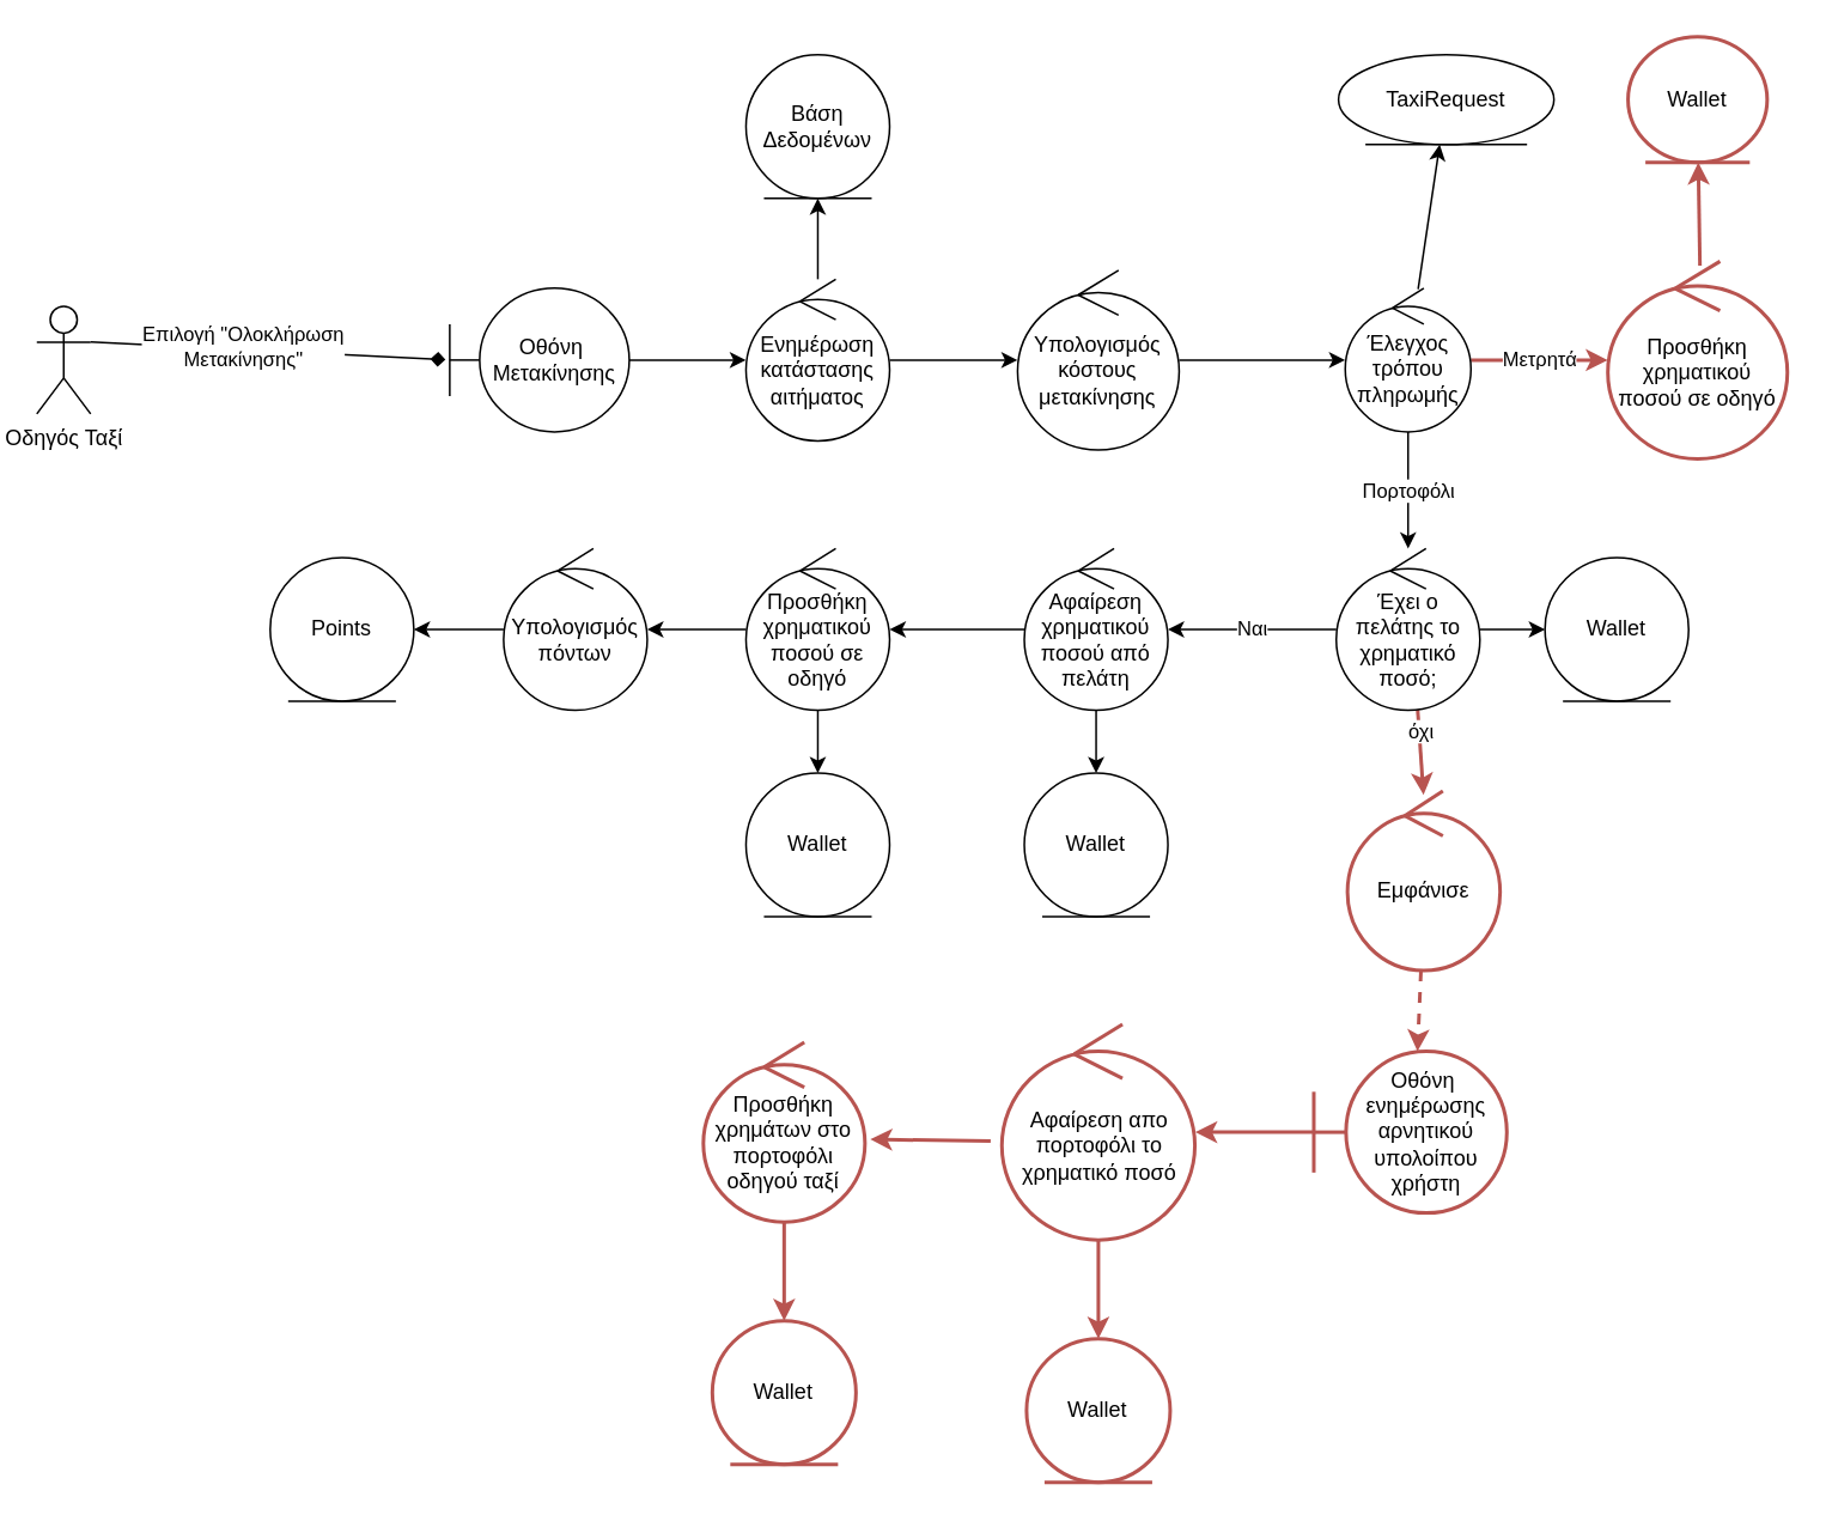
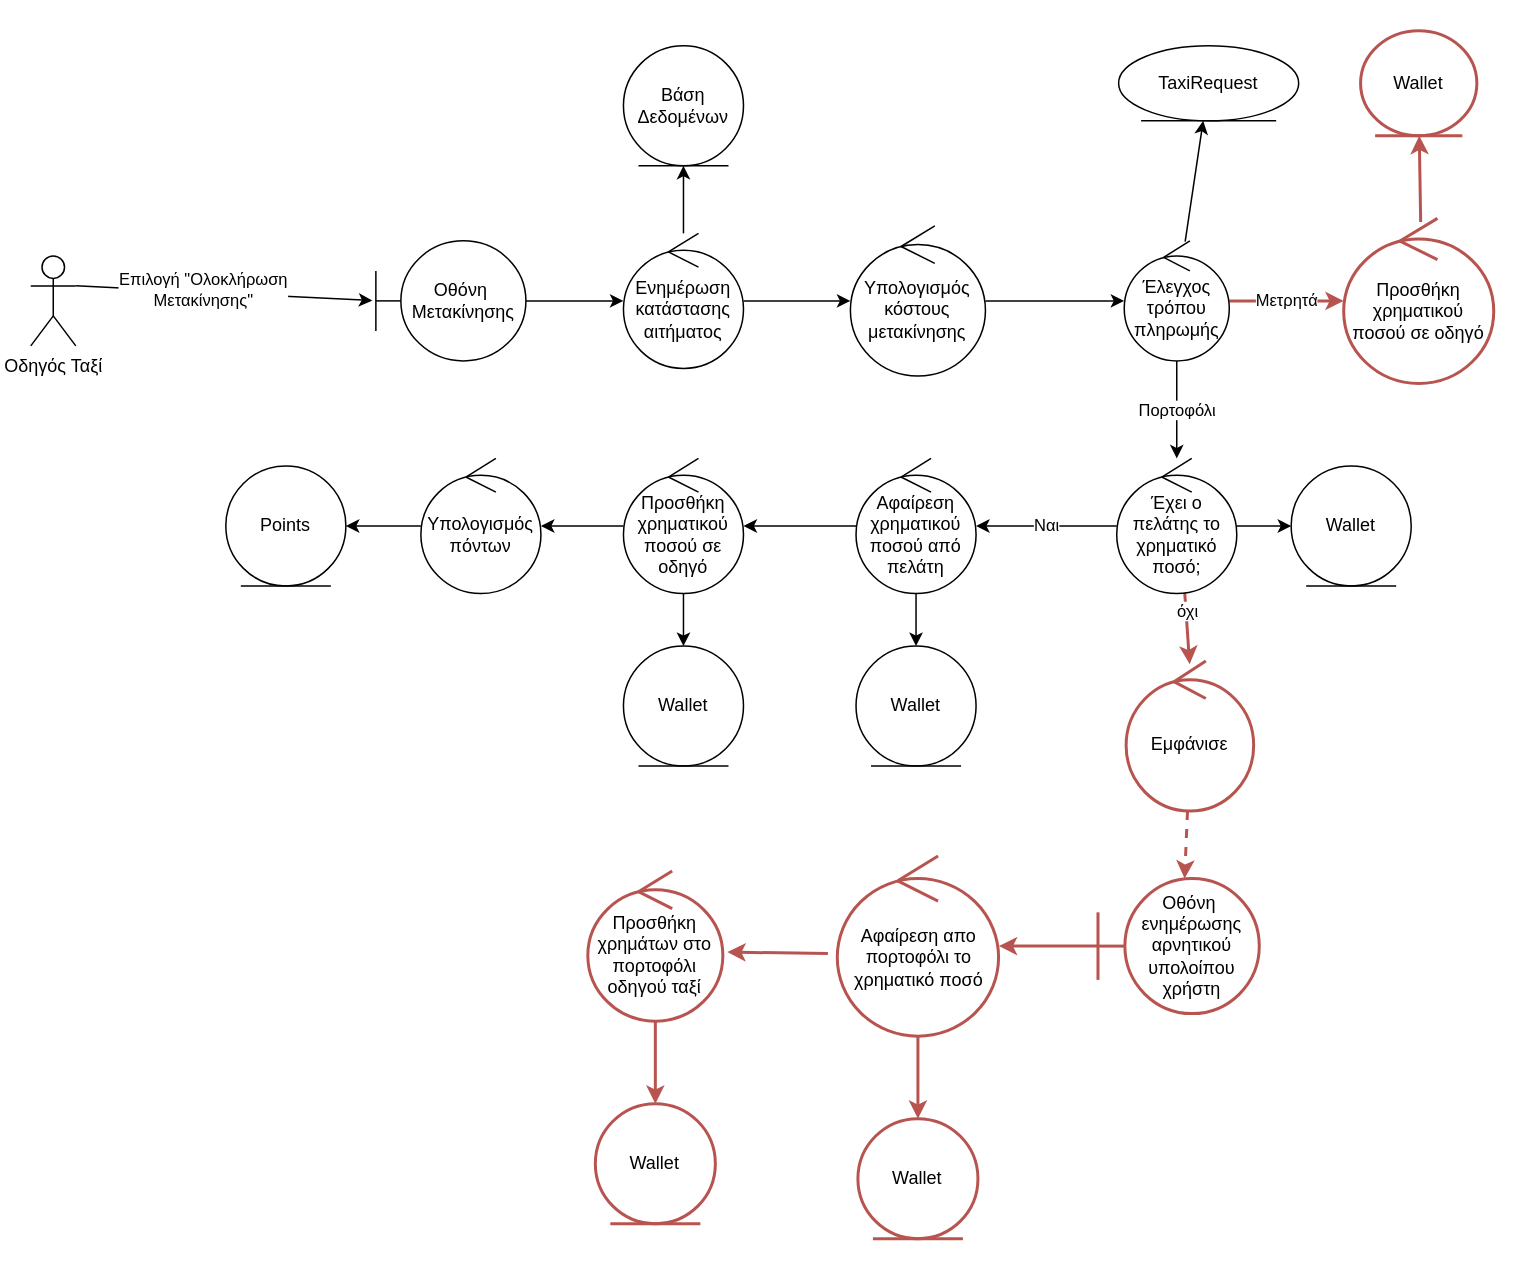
- <mxCell id="2" style="edgeStyle=none;html=1;exitX=1;exitY=0.333;exitDx=0;exitDy=0;exitPerimeter=0;entryX=-0.024;entryY=0.497;entryDx=0;entryDy=0;entryPerimeter=0;strokeWidth=1;endArrow=diamond;" parent="1" source="4" target="6" edge="1"><mxGeometry relative="1" as="geometry" /></mxCell>
+ <mxCell id="2" style="edgeStyle=none;html=1;exitX=1;exitY=0.333;exitDx=0;exitDy=0;exitPerimeter=0;entryX=-0.024;entryY=0.497;entryDx=0;entryDy=0;entryPerimeter=0;strokeWidth=1;" parent="1" source="4" target="6" edge="1"><mxGeometry relative="1" as="geometry" /></mxCell>
